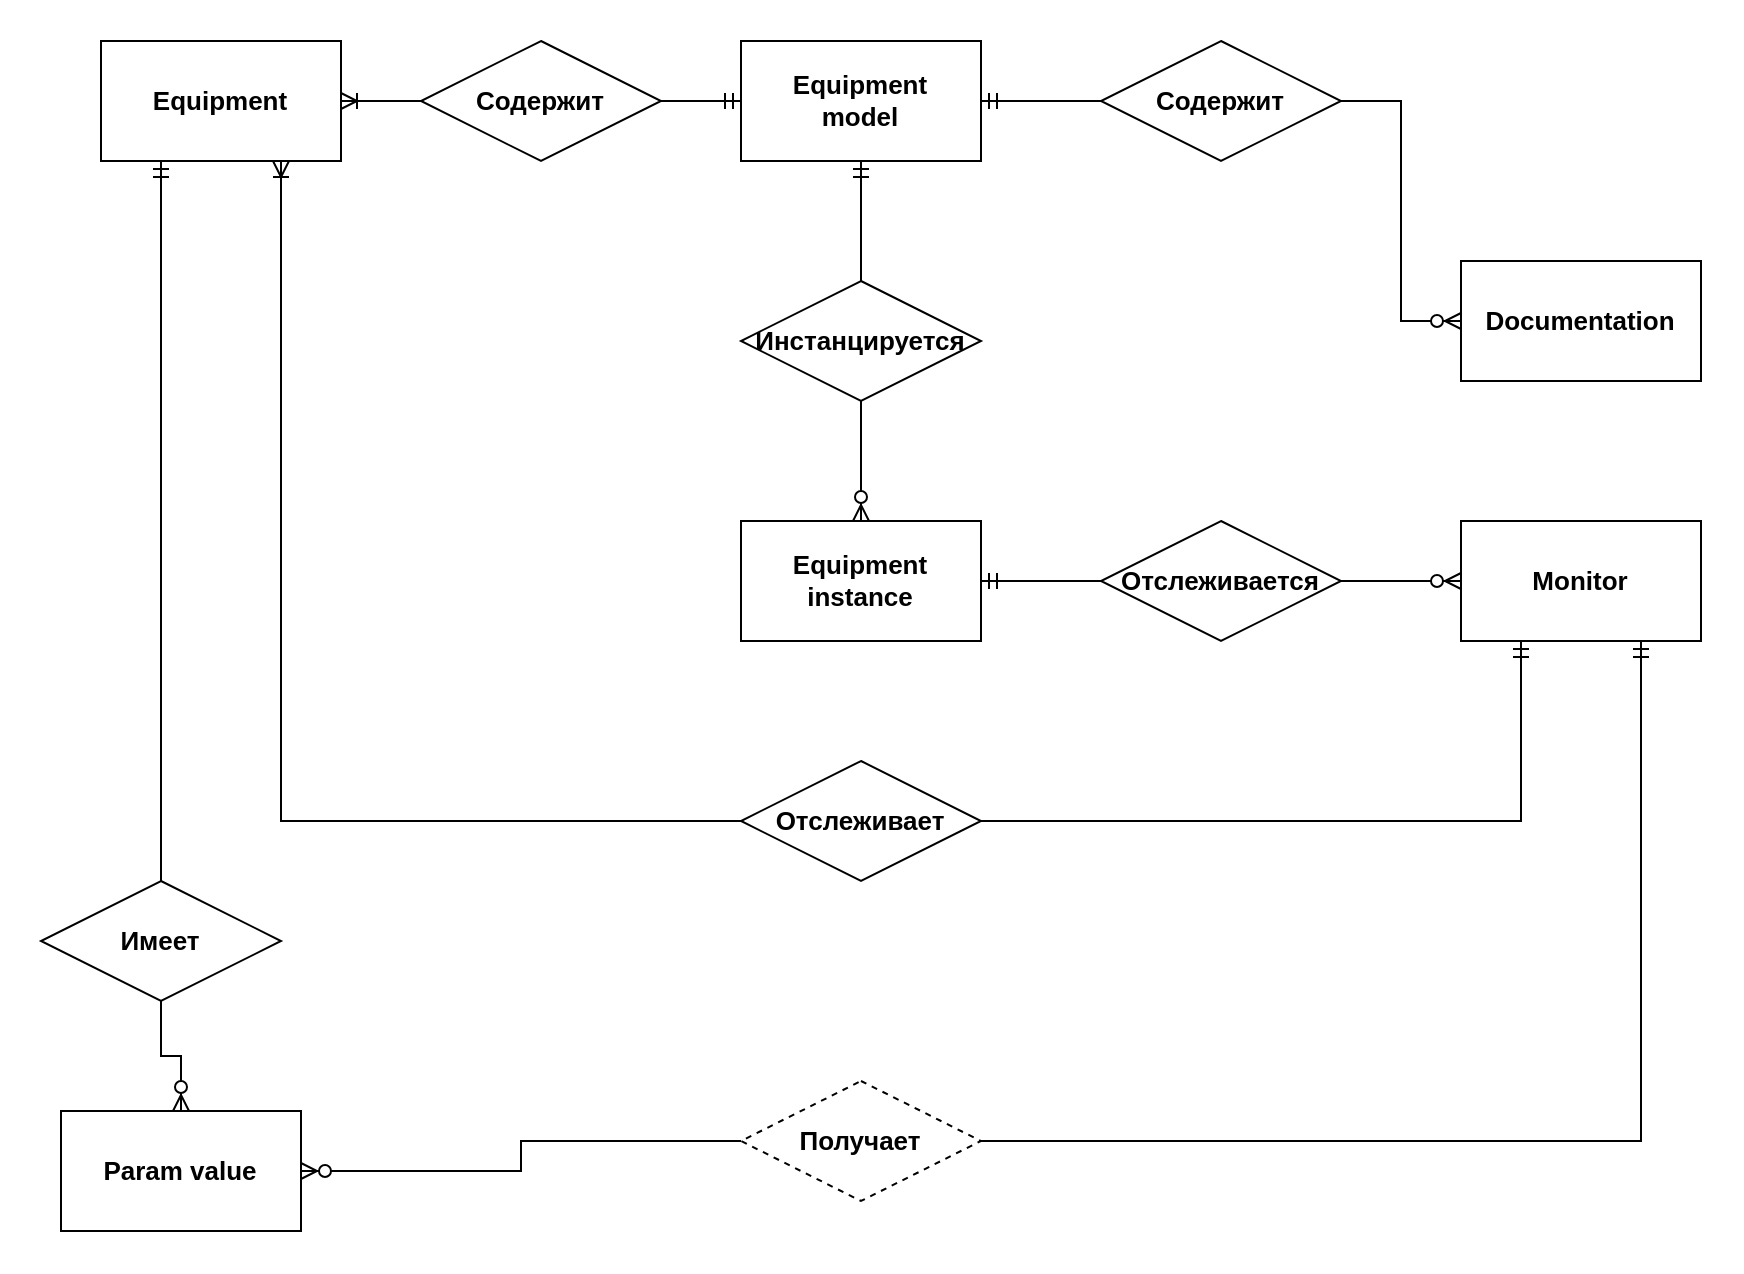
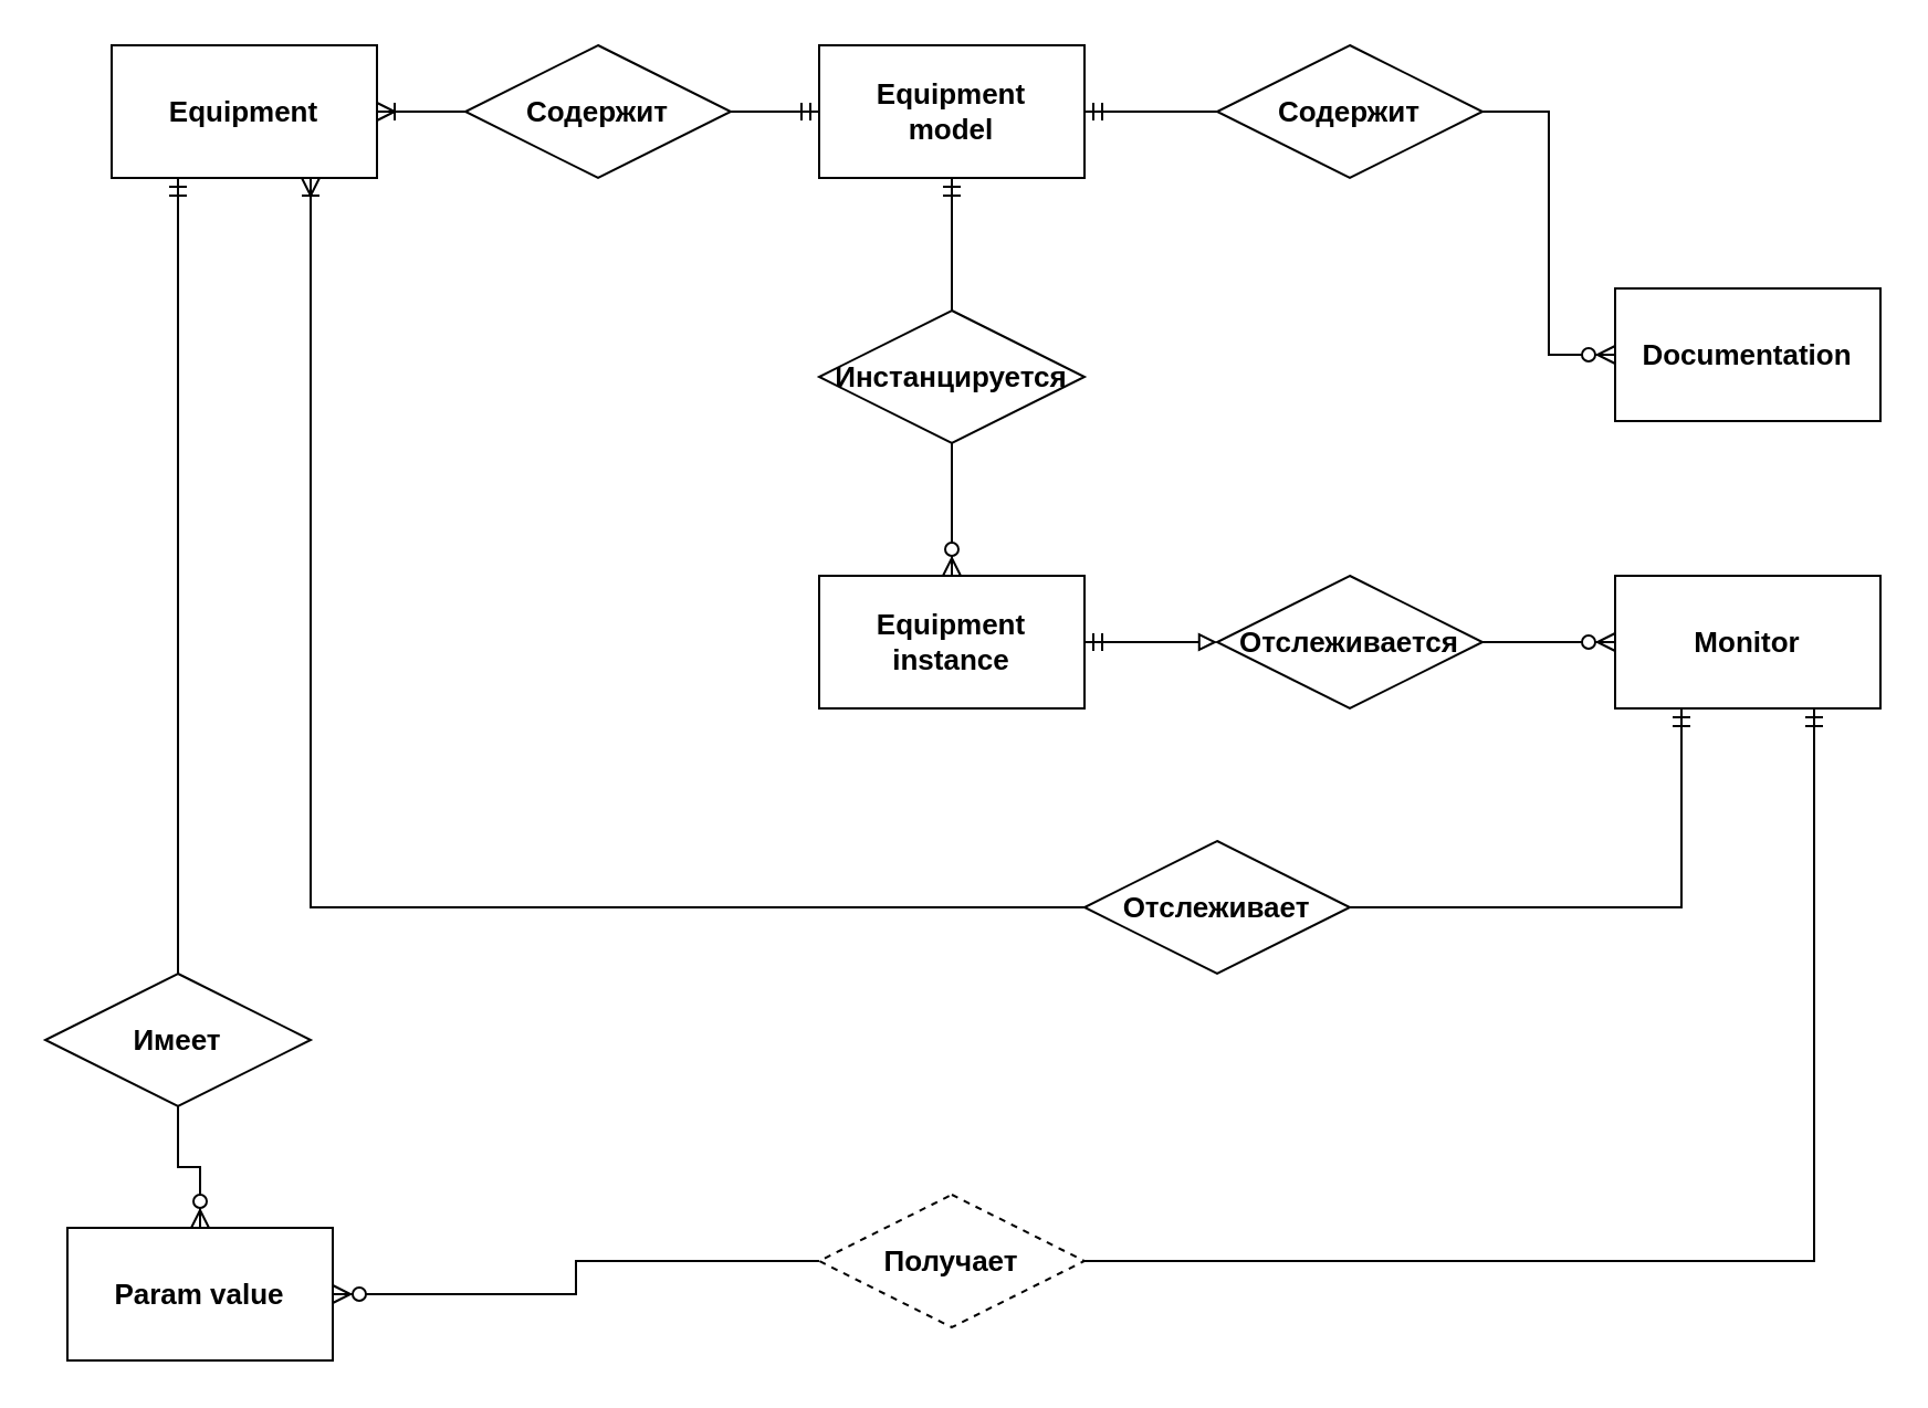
- <mxCell id="9" style="edgeStyle=orthogonalEdgeStyle;rounded=0;orthogonalLoop=1;jettySize=auto;html=1;exitX=1;exitY=0.5;exitDx=0;exitDy=0;entryX=0;entryY=0.5;entryDx=0;entryDy=0;startArrow=ERmandOne;startFill=0;endArrow=none;endFill=0;fontSize=13;fontStyle=1" edge="1" parent="1" source="10" target="21"><mxGeometry relative="1" as="geometry" /></mxCell>
+ <mxCell id="9" style="edgeStyle=orthogonalEdgeStyle;rounded=0;orthogonalLoop=1;jettySize=auto;html=1;exitX=1;exitY=0.5;exitDx=0;exitDy=0;entryX=0;entryY=0.5;entryDx=0;entryDy=0;startArrow=ERmandOne;startFill=0;endArrow=block;endFill=0;fontSize=13;fontStyle=1;" edge="1" parent="1" source="10" target="21"><mxGeometry relative="1" as="geometry" /></mxCell>
- <mxCell id="23" value="Отслеживает" style="rhombus;whiteSpace=wrap;html=1;fontSize=13;fontStyle=1" vertex="1" parent="1"><mxGeometry y="380" width="120" height="60" as="geometry" x="370" /></mxCell>
+ <mxCell id="23" value="Отслеживает" style="rhombus;whiteSpace=wrap;html=1;fontSize=13;fontStyle=1" vertex="1" parent="1"><mxGeometry x="490" y="380" width="120" height="60" as="geometry" /></mxCell>
